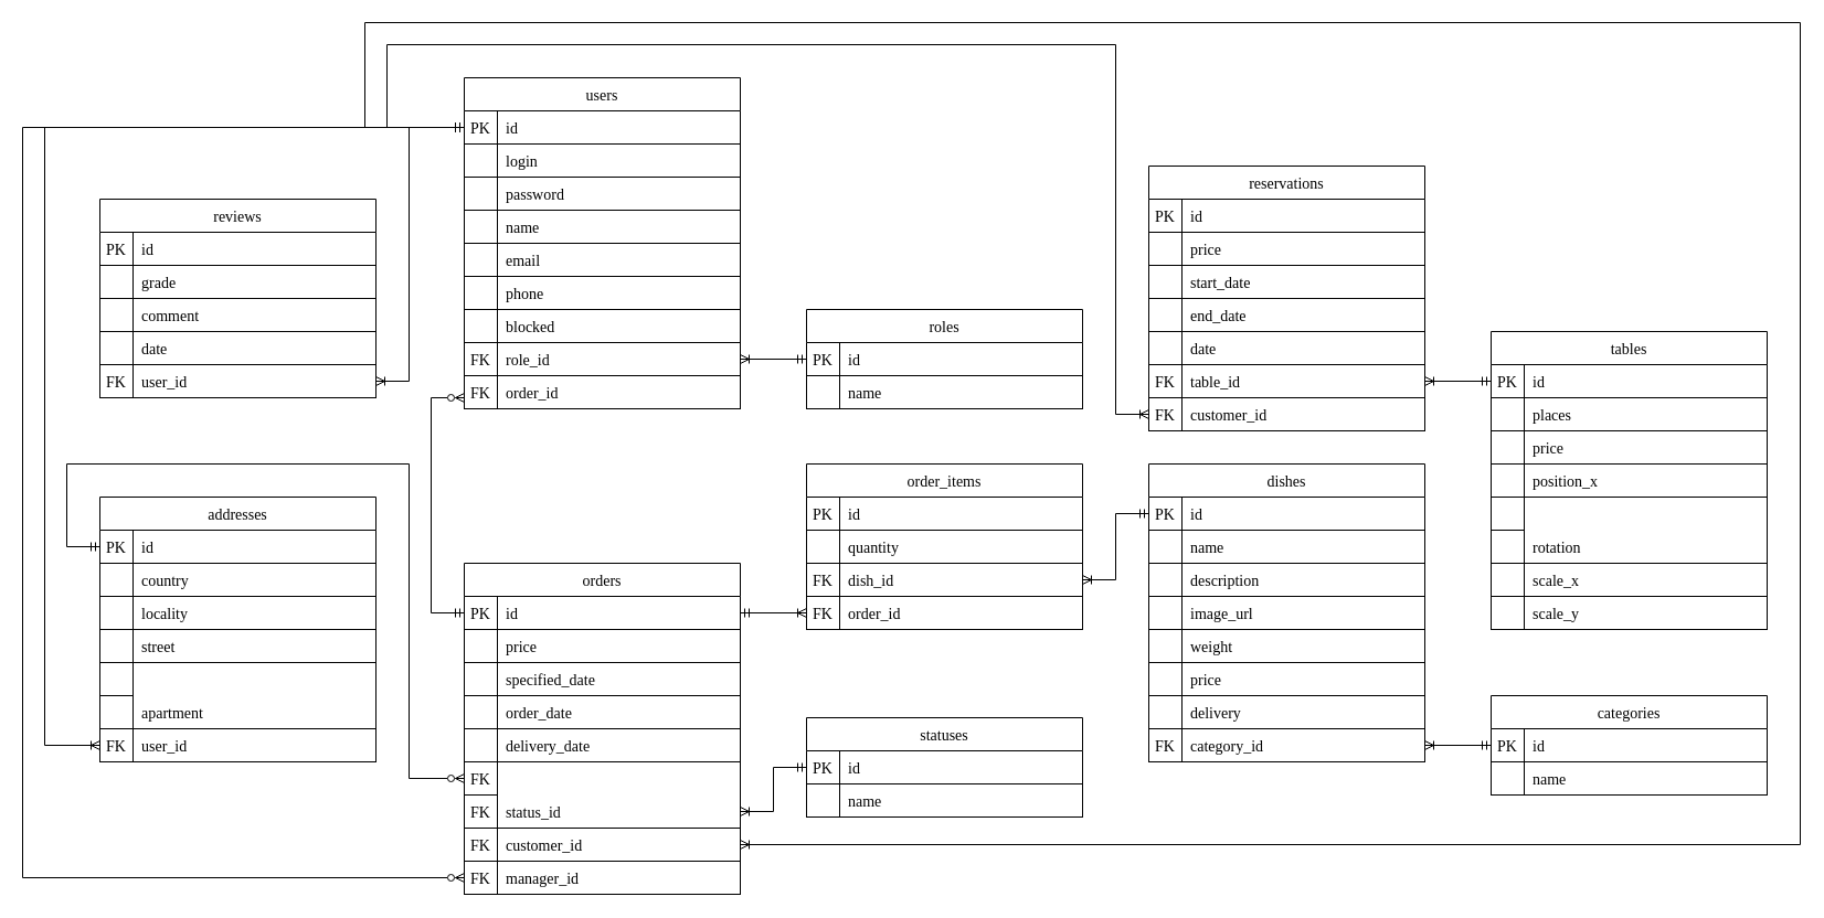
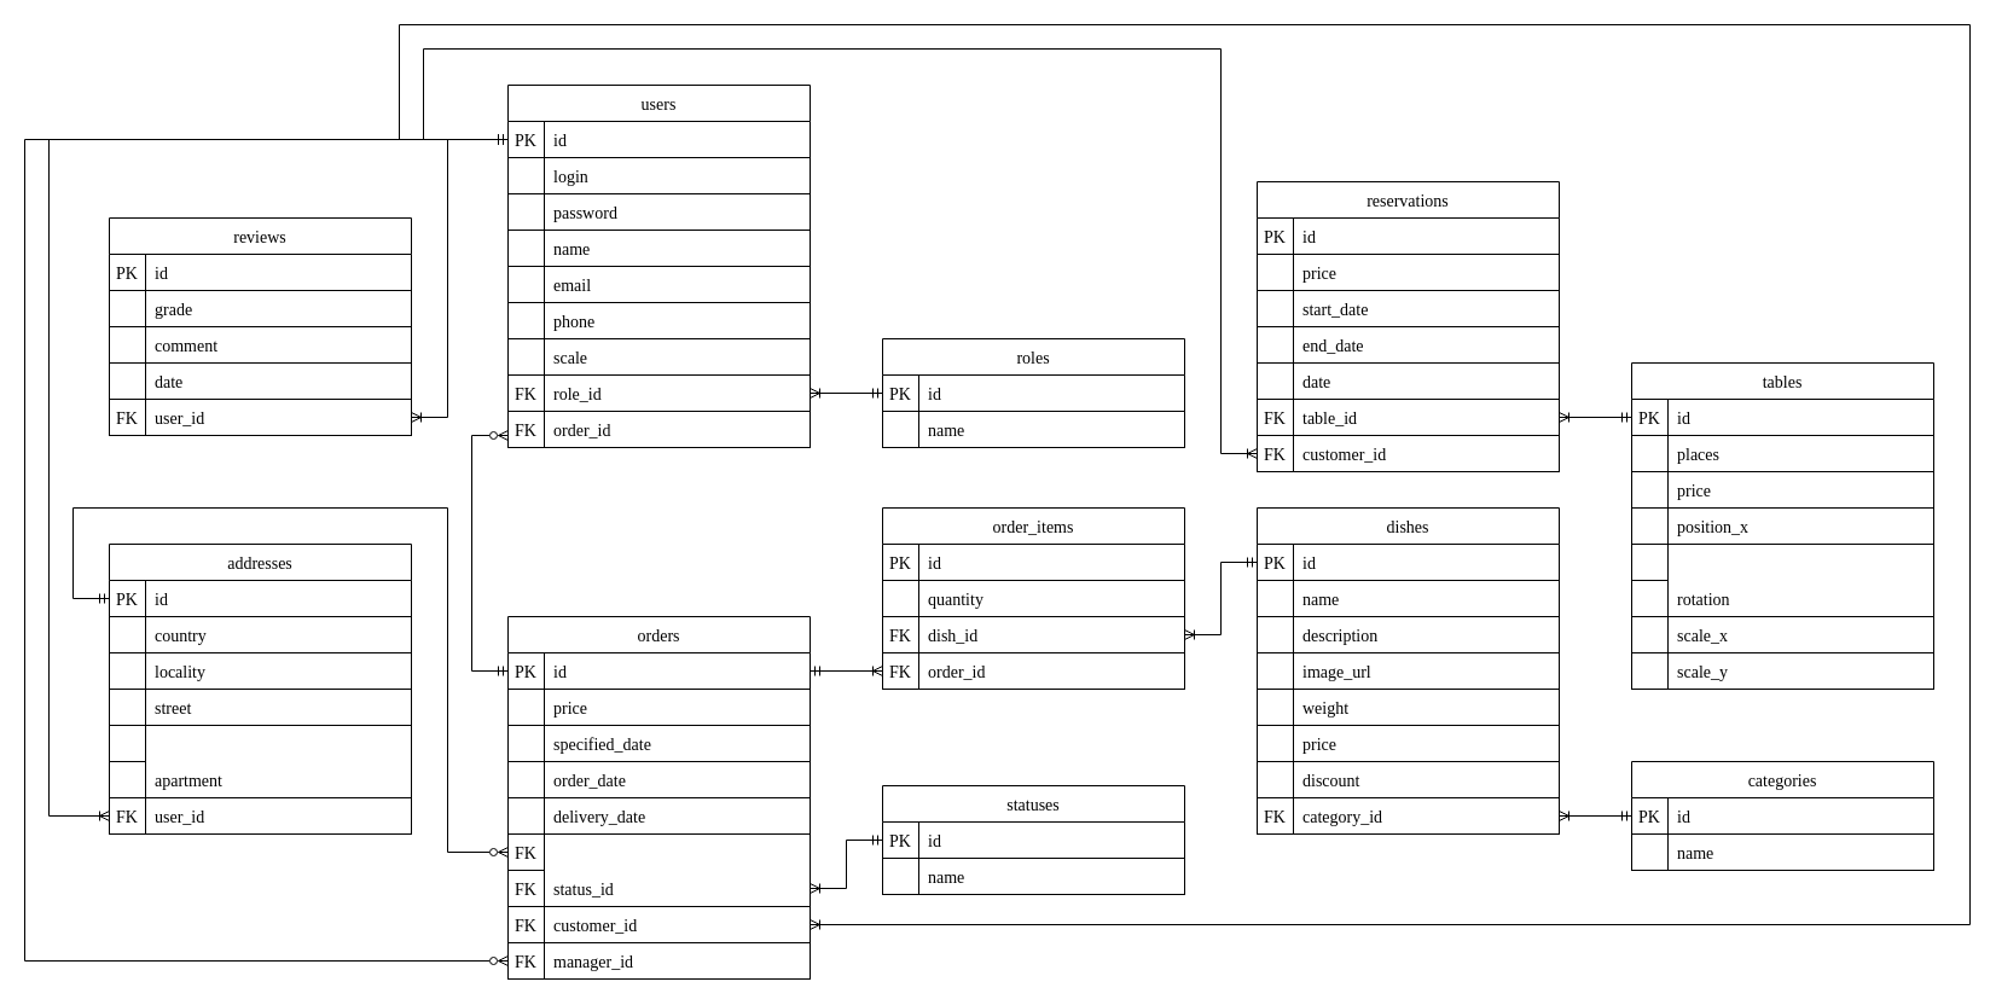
- <mxCell id="23" value="blocked" style="shape=partialRectangle;overflow=hidden;connectable=0;fillColor=none;top=0;left=0;bottom=1;right=0;align=left;spacingLeft=6;fontFamily=Times New Roman;fontSize=14;fontStyle=0" parent="21" vertex="1"><mxGeometry x="30" width="220" height="30" as="geometry"><mxRectangle width="220" height="30" as="alternateBounds" /></mxGeometry></mxCell>
+ <mxCell id="23" value="scale" style="shape=partialRectangle;overflow=hidden;connectable=0;fillColor=none;top=0;left=0;bottom=1;right=0;align=left;spacingLeft=6;fontFamily=Times New Roman;fontSize=14;fontStyle=0" parent="21" vertex="1"><mxGeometry x="30" width="220" height="30" as="geometry"><mxRectangle width="220" height="30" as="alternateBounds" /></mxGeometry></mxCell>
- <mxCell id="79" value="delivery" style="shape=partialRectangle;overflow=hidden;connectable=0;fillColor=none;top=0;left=0;bottom=1;right=0;align=left;spacingLeft=6;fontFamily=Times New Roman;fontSize=14;fontStyle=0" parent="77" vertex="1"><mxGeometry x="30" width="220" height="30" as="geometry"><mxRectangle width="220" height="30" as="alternateBounds" /></mxGeometry></mxCell>
+ <mxCell id="79" value="discount" style="shape=partialRectangle;overflow=hidden;connectable=0;fillColor=none;top=0;left=0;bottom=1;right=0;align=left;spacingLeft=6;fontFamily=Times New Roman;fontSize=14;fontStyle=0" parent="77" vertex="1"><mxGeometry x="30" width="220" height="30" as="geometry"><mxRectangle width="220" height="30" as="alternateBounds" /></mxGeometry></mxCell>
